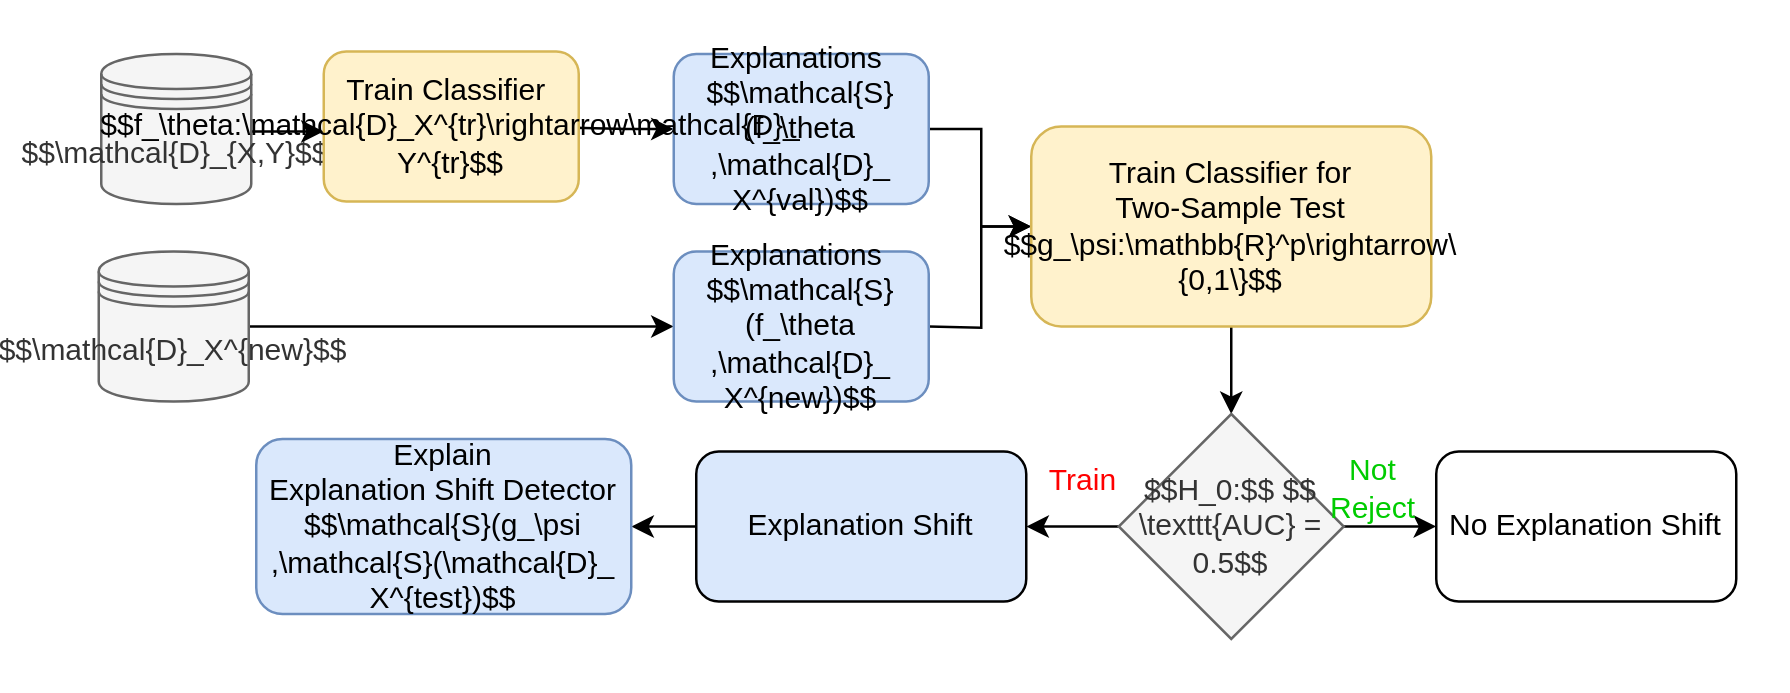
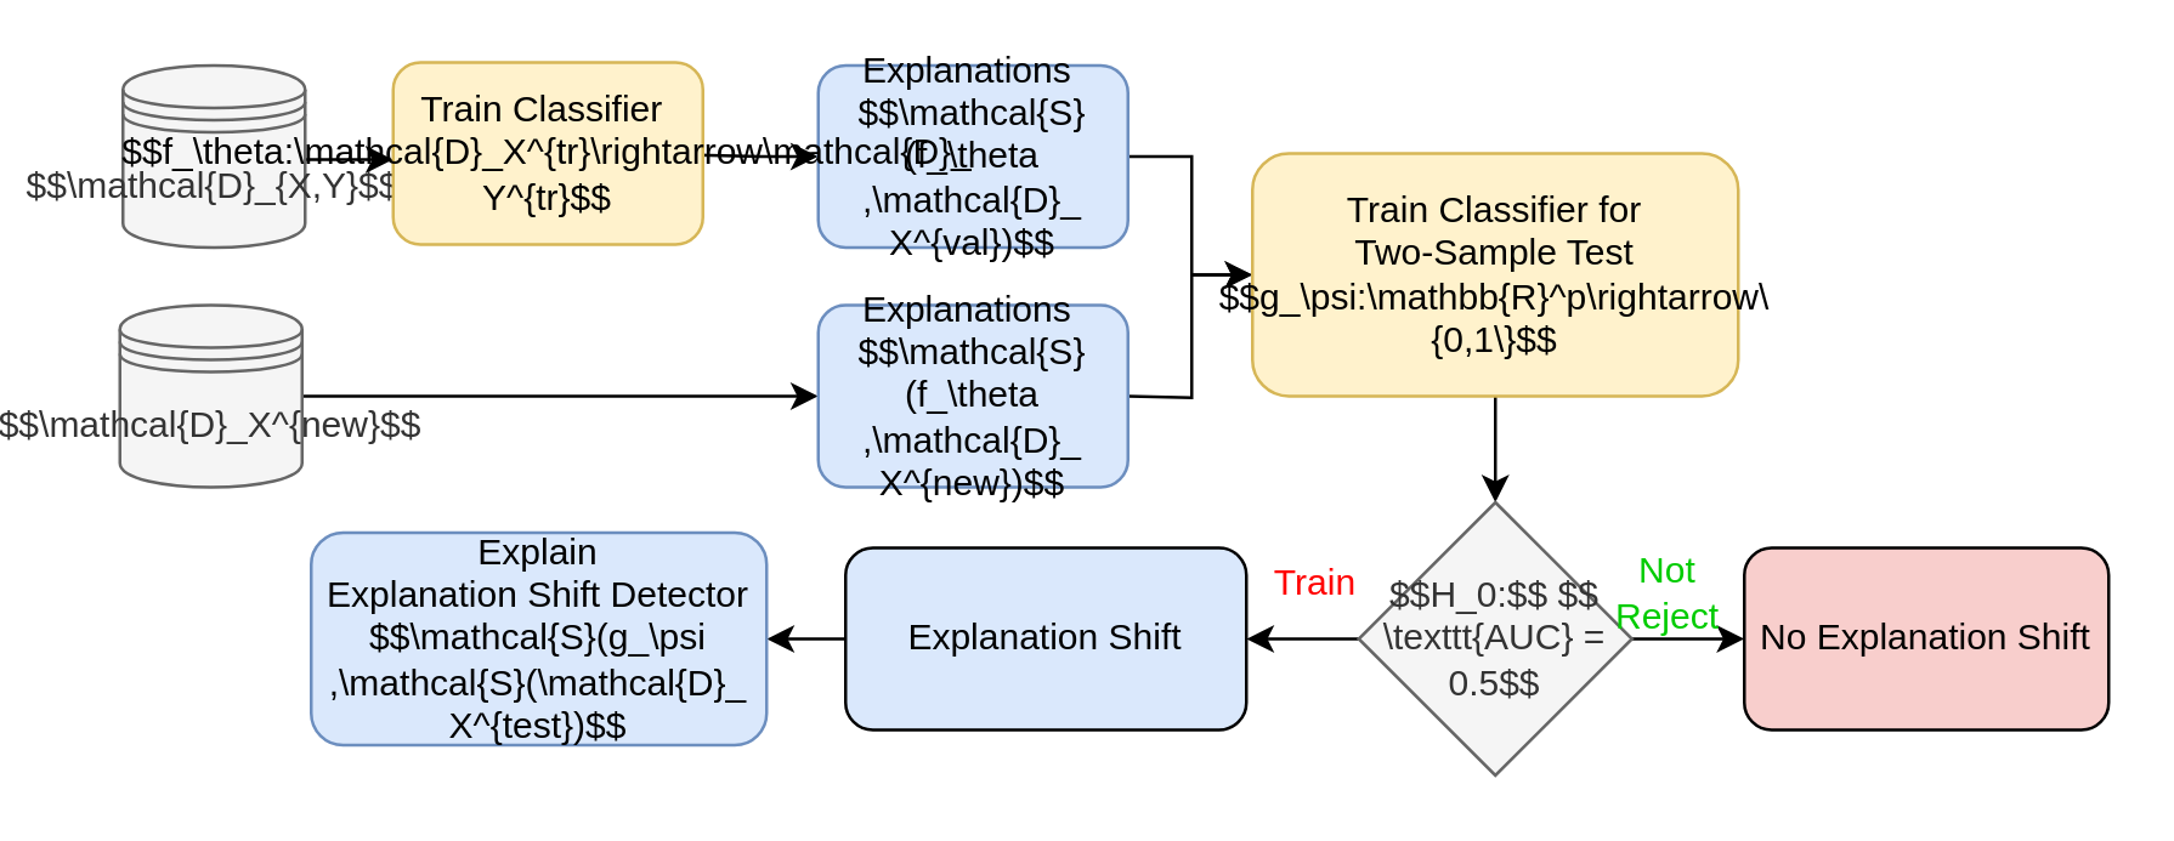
- <mxCell id="15" value="No Explanation Shift" style="rounded=1;whiteSpace=wrap;html=1;" parent="1" vertex="1"><mxGeometry x="555" y="180" width="120" height="60" as="geometry" /></mxCell>
+ <mxCell id="15" value="No Explanation Shift" style="rounded=1;whiteSpace=wrap;html=1;fillColor=#f8cecc;" parent="1" vertex="1"><mxGeometry x="555" y="180" width="120" height="60" as="geometry" /></mxCell>
